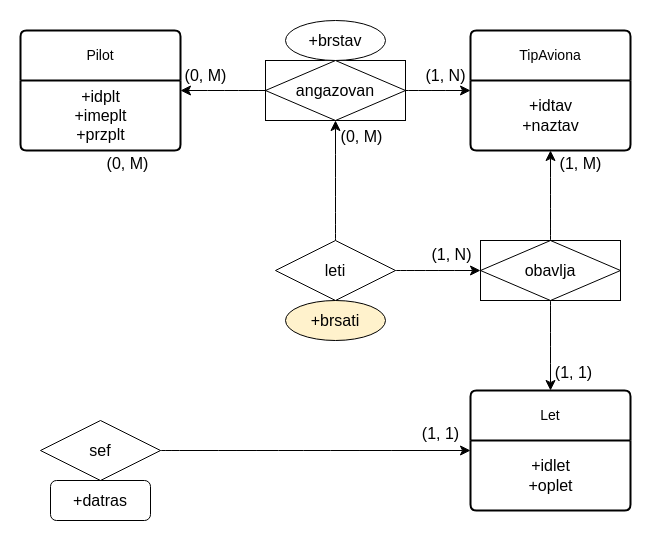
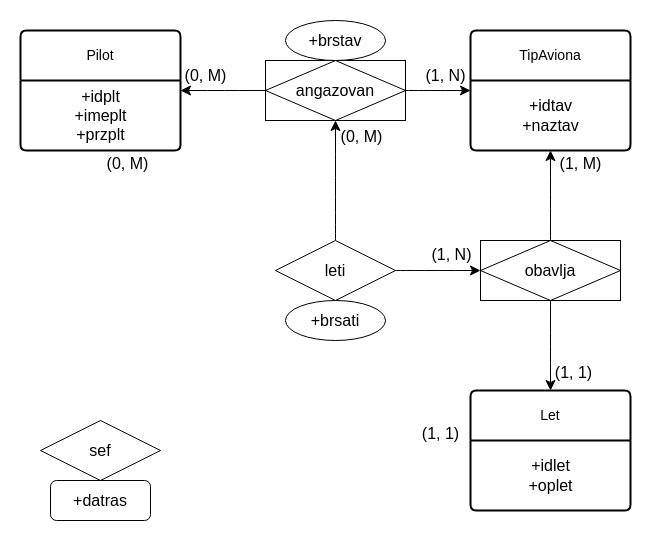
- <mxCell id="29" value="+brsati" style="ellipse;whiteSpace=wrap;html=1;align=center;fontSize=16;fillColor=#fff2cc;" vertex="1" parent="1"><mxGeometry x="285" y="300" width="100" height="40" as="geometry" /></mxCell>
+ <mxCell id="29" value="+brsati" style="ellipse;whiteSpace=wrap;html=1;align=center;fontSize=16;" vertex="1" parent="1"><mxGeometry x="285" y="300" width="100" height="40" as="geometry" /></mxCell>
- <mxCell id="23" style="edgeStyle=none;curved=1;rounded=0;orthogonalLoop=1;jettySize=auto;html=1;exitX=1;exitY=0.5;exitDx=0;exitDy=0;entryX=0;entryY=0.5;entryDx=0;entryDy=0;fontSize=12;startSize=8;endSize=8;" edge="1" parent="1" source="24" target="10"><mxGeometry relative="1" as="geometry" /></mxCell>
